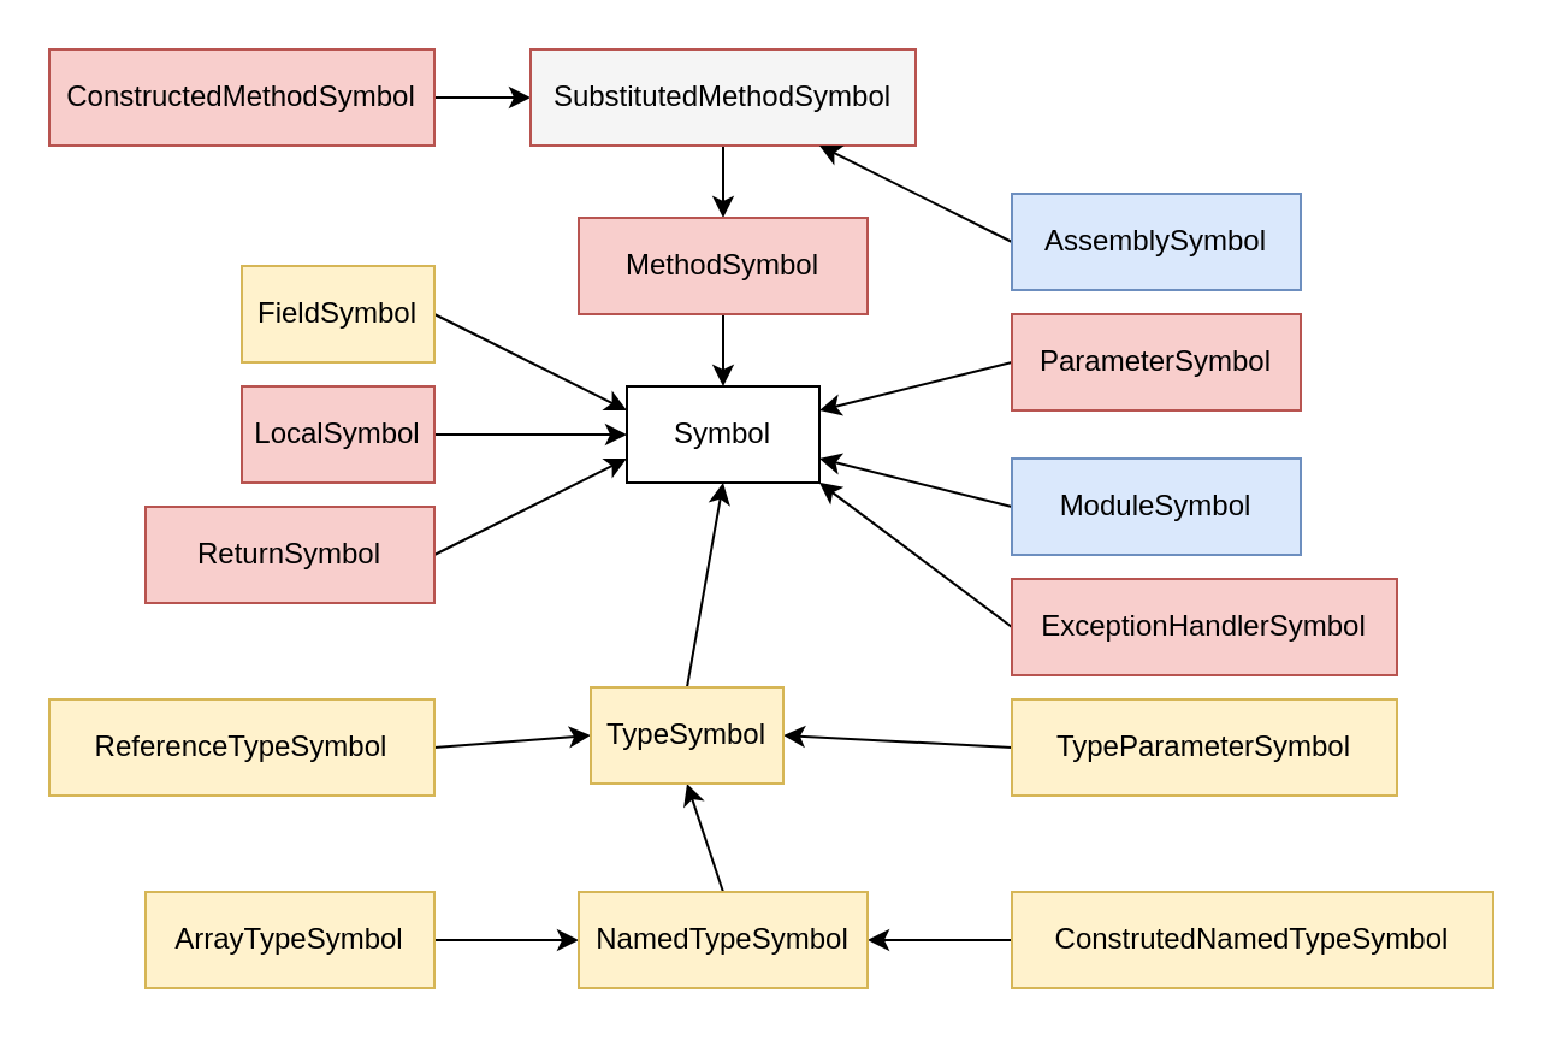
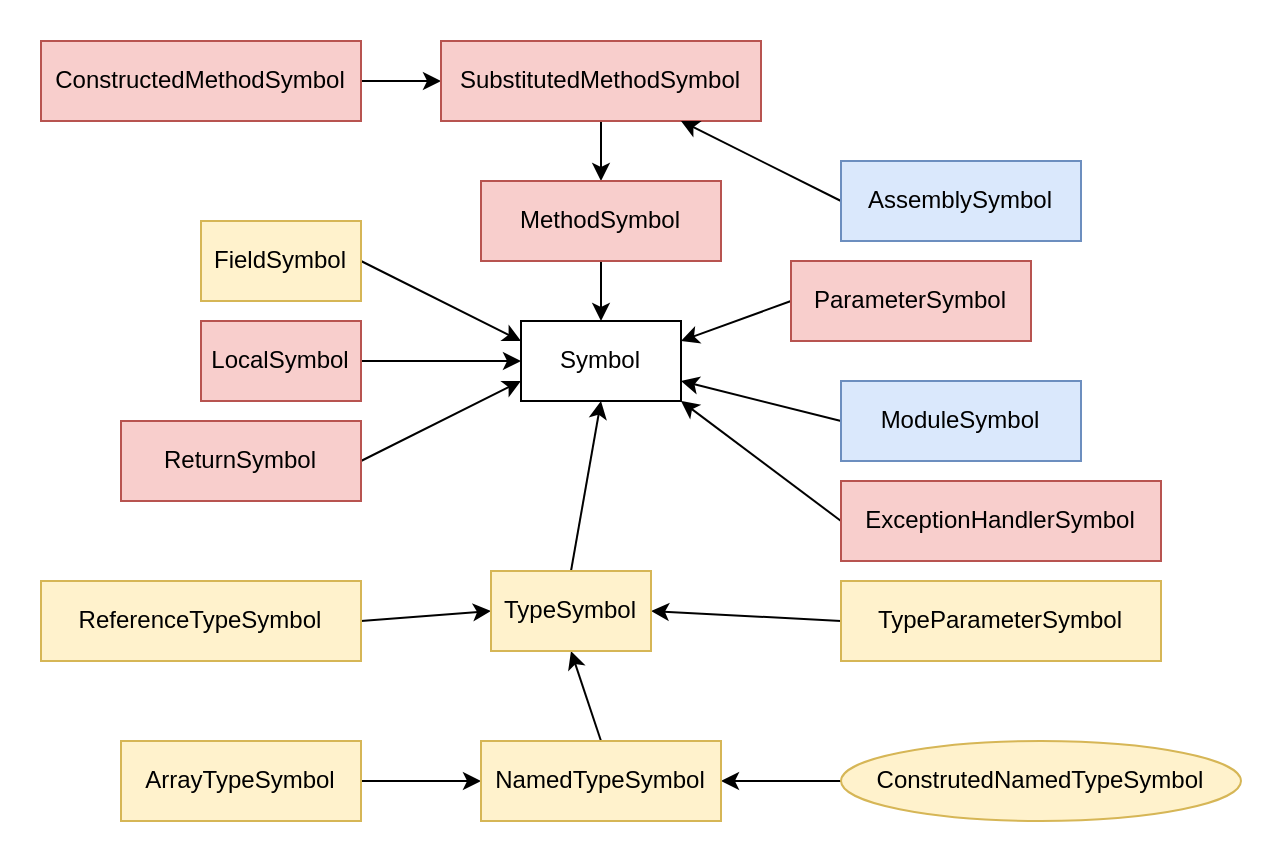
- <mxCell id="18" value="SubstitutedMethodSymbol" style="rounded=0;whiteSpace=wrap;html=1;fillColor=#f5f5f5;strokeColor=#b85450;" vertex="1" parent="1"><mxGeometry x="220" y="20" width="160" height="40" as="geometry" /></mxCell>
+ <mxCell id="18" value="SubstitutedMethodSymbol" style="rounded=0;whiteSpace=wrap;html=1;fillColor=#f8cecc;strokeColor=#b85450;" vertex="1" parent="1"><mxGeometry x="220" y="20" width="160" height="40" as="geometry" /></mxCell>
- <mxCell id="8" value="ParameterSymbol" style="rounded=0;whiteSpace=wrap;html=1;fillColor=#f8cecc;strokeColor=#b85450;" vertex="1" parent="1"><mxGeometry x="420" y="130" width="120" height="40" as="geometry" /></mxCell>
+ <mxCell id="8" value="ParameterSymbol" style="rounded=0;whiteSpace=wrap;html=1;fillColor=#f8cecc;strokeColor=#b85450;" vertex="1" parent="1"><mxGeometry x="395" y="130" width="120" height="40" as="geometry" /></mxCell>
- <mxCell id="30" value="ConstrutedNamedTypeSymbol" style="rounded=0;whiteSpace=wrap;html=1;fillColor=#fff2cc;strokeColor=#d6b656;" vertex="1" parent="1"><mxGeometry x="420" y="370" width="200" height="40" as="geometry" /></mxCell>
+ <mxCell id="30" value="ConstrutedNamedTypeSymbol" style="ellipse;whiteSpace=wrap;html=1;fillColor=#fff2cc;strokeColor=#d6b656;" vertex="1" parent="1"><mxGeometry x="420" y="370" width="200" height="40" as="geometry" /></mxCell>
